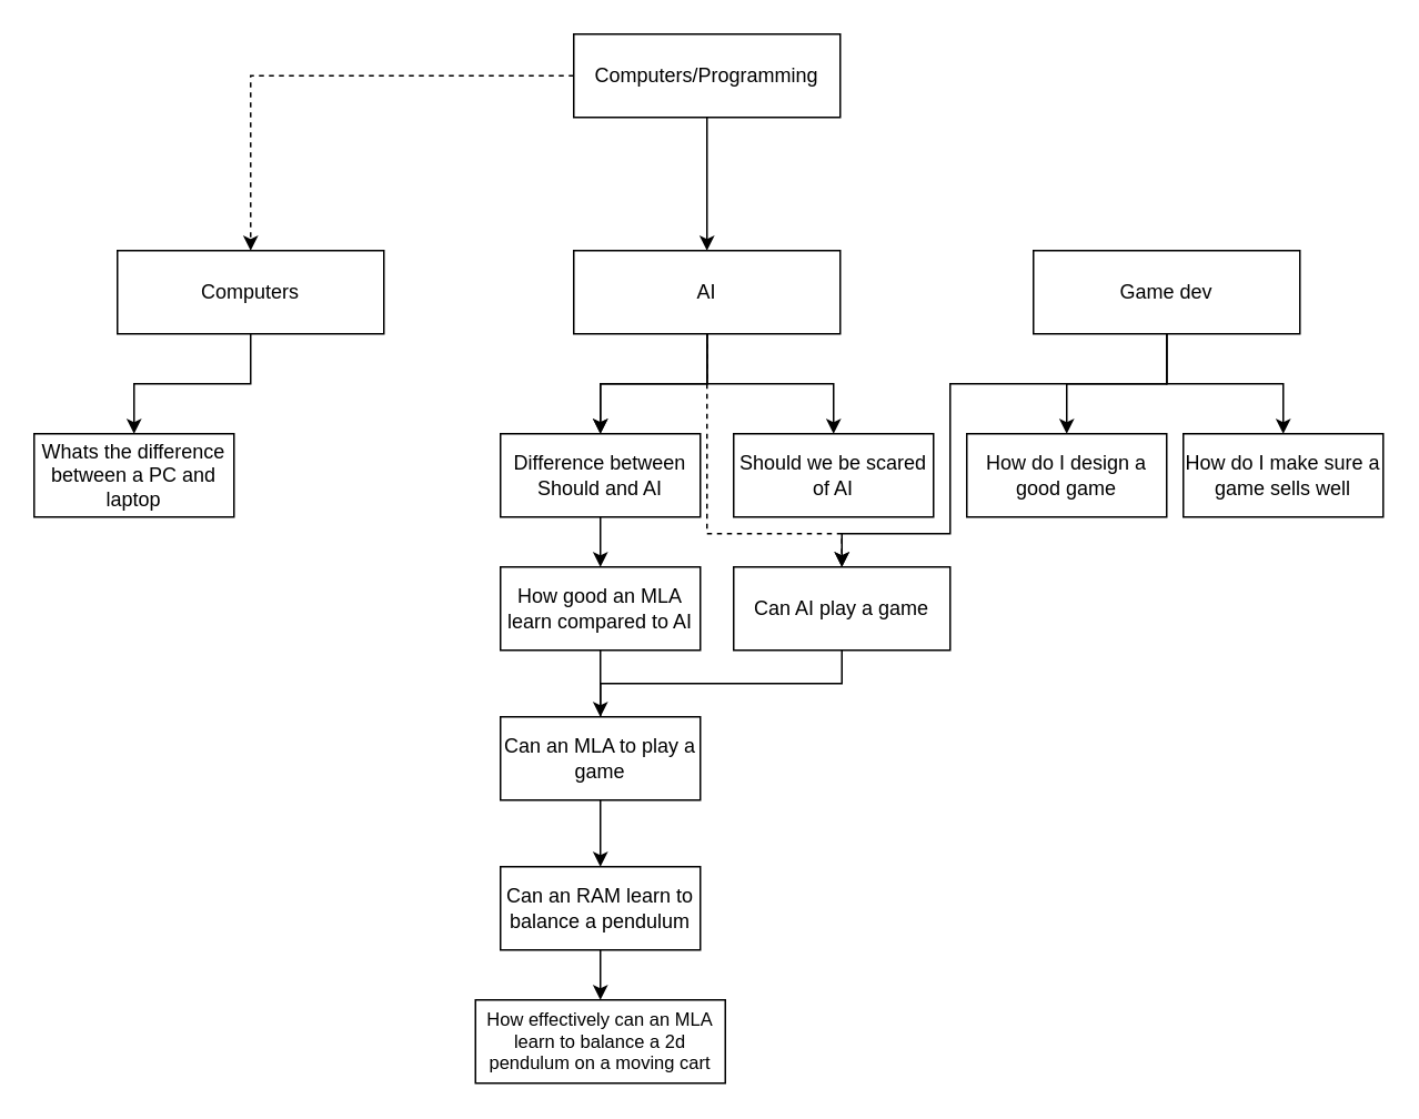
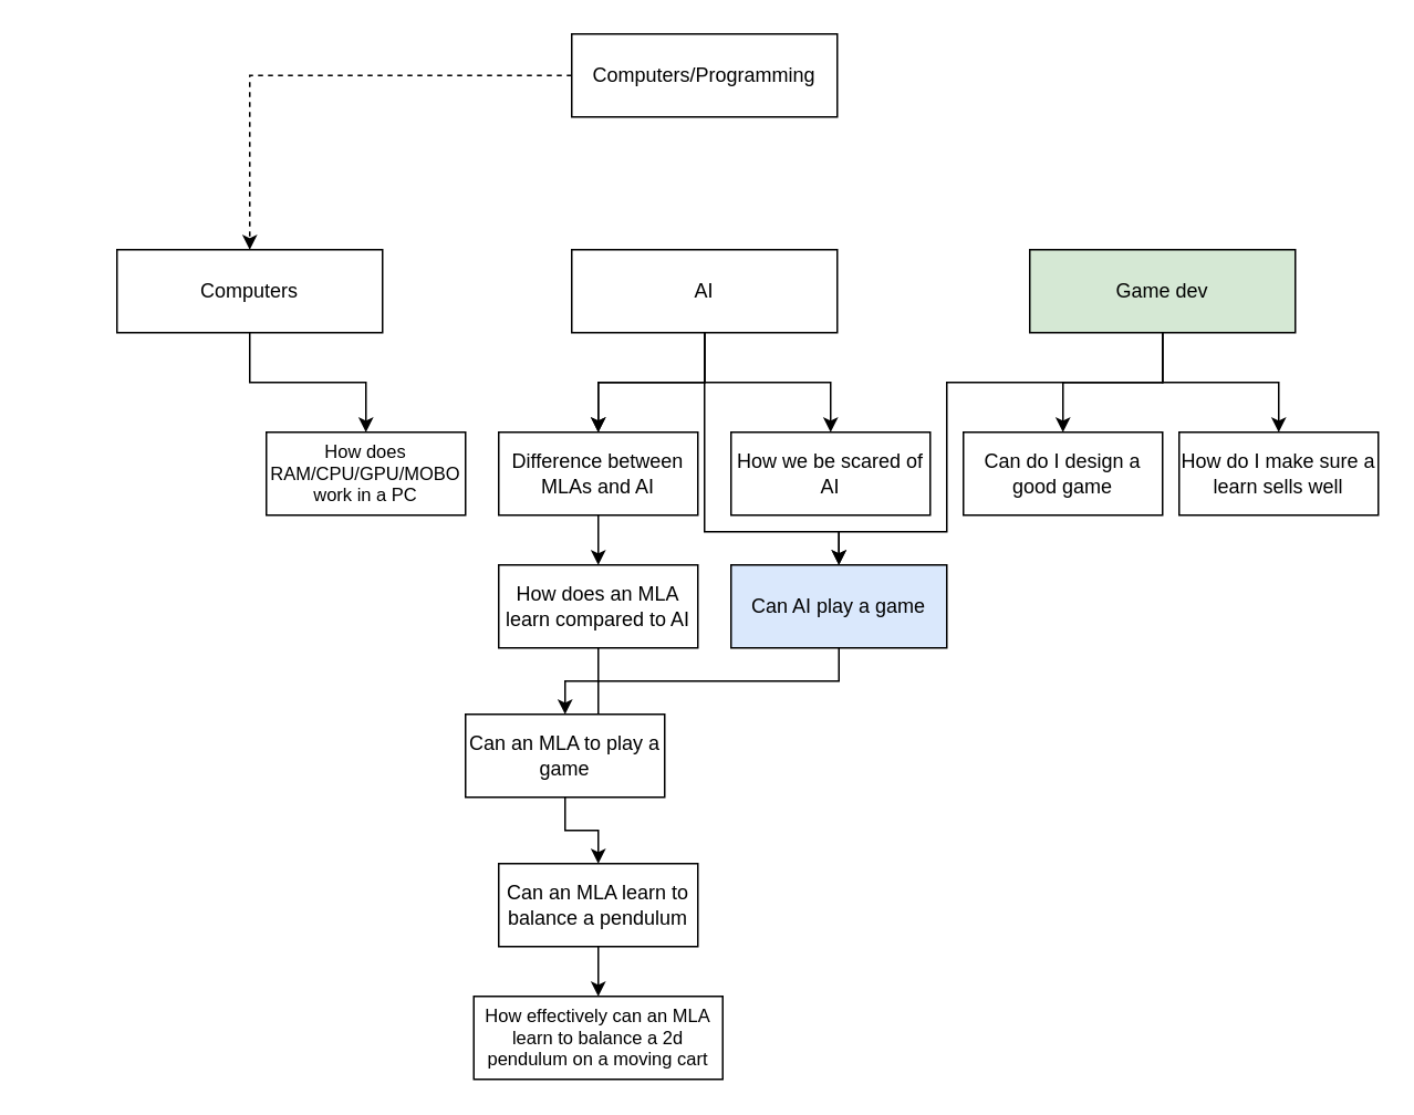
- <mxCell id="3" value="" style="edgeStyle=orthogonalEdgeStyle;rounded=0;orthogonalLoop=1;jettySize=auto;html=1;" edge="1" parent="1" source="4" target="12"><mxGeometry relative="1" as="geometry" /></mxCell>
- <mxCell id="16" value="Game dev" style="rounded=0;whiteSpace=wrap;html=1;" vertex="1" parent="1"><mxGeometry x="620" y="150" width="160" height="50" as="geometry" /></mxCell>
+ <mxCell id="16" value="Game dev" style="rounded=0;whiteSpace=wrap;html=1;fillColor=#d5e8d4;" vertex="1" parent="1"><mxGeometry x="620" y="150" width="160" height="50" as="geometry" /></mxCell>
- <mxCell id="6" style="edgeStyle=orthogonalEdgeStyle;rounded=0;orthogonalLoop=1;jettySize=auto;html=1;" edge="1" parent="1" source="7" target="18"><mxGeometry relative="1" as="geometry" /></mxCell>
+ <mxCell id="5" value="" style="edgeStyle=orthogonalEdgeStyle;rounded=0;orthogonalLoop=1;jettySize=auto;html=1;" edge="1" parent="1" source="7" target="17"><mxGeometry relative="1" as="geometry" /></mxCell>
- <mxCell id="18" value="Whats the difference between a PC and laptop" style="rounded=0;whiteSpace=wrap;html=1;" vertex="1" parent="1"><mxGeometry x="20" y="260" width="120" height="50" as="geometry" /></mxCell>
+ <mxCell id="17" value="How does RAM/CPU/GPU/MOBO work in a PC" style="rounded=0;whiteSpace=wrap;html=1;fontSize=11;" vertex="1" parent="1"><mxGeometry x="160" y="260" width="120" height="50" as="geometry" /></mxCell>
- <mxCell id="20" value="Difference between Should and AI" style="rounded=0;whiteSpace=wrap;html=1;" vertex="1" parent="1"><mxGeometry x="300" y="260" width="120" height="50" as="geometry" /></mxCell>
+ <mxCell id="20" value="Difference between MLAs and AI" style="rounded=0;whiteSpace=wrap;html=1;" vertex="1" parent="1"><mxGeometry x="300" y="260" width="120" height="50" as="geometry" /></mxCell>
- <mxCell id="21" value="Should we be scared of AI" style="rounded=0;whiteSpace=wrap;html=1;" vertex="1" parent="1"><mxGeometry x="440" y="260" width="120" height="50" as="geometry" /></mxCell>
+ <mxCell id="21" value="How we be scared of AI" style="rounded=0;whiteSpace=wrap;html=1;" vertex="1" parent="1"><mxGeometry x="440" y="260" width="120" height="50" as="geometry" /></mxCell>
- <mxCell id="23" value="How do I design a good game" style="rounded=0;whiteSpace=wrap;html=1;" vertex="1" parent="1"><mxGeometry x="580" y="260" width="120" height="50" as="geometry" /></mxCell>
+ <mxCell id="23" value="Can do I design a good game" style="rounded=0;whiteSpace=wrap;html=1;" vertex="1" parent="1"><mxGeometry x="580" y="260" width="120" height="50" as="geometry" /></mxCell>
- <mxCell id="22" value="How do I make sure a game sells well" style="rounded=0;whiteSpace=wrap;html=1;" vertex="1" parent="1"><mxGeometry x="710" y="260" width="120" height="50" as="geometry" /></mxCell>
+ <mxCell id="22" value="How do I make sure a learn sells well" style="rounded=0;whiteSpace=wrap;html=1;" vertex="1" parent="1"><mxGeometry x="710" y="260" width="120" height="50" as="geometry" /></mxCell>
- <mxCell id="11" style="edgeStyle=orthogonalEdgeStyle;rounded=0;orthogonalLoop=1;jettySize=auto;html=1;entryX=0.5;entryY=0;entryDx=0;entryDy=0;dashed=1;" edge="1" parent="1" source="12" target="25"><mxGeometry relative="1" as="geometry"><Array as="points"><mxPoint x="424" y="320" /><mxPoint x="505" y="320" /></Array></mxGeometry></mxCell>
+ <mxCell id="11" style="edgeStyle=orthogonalEdgeStyle;rounded=0;orthogonalLoop=1;jettySize=auto;html=1;entryX=0.5;entryY=0;entryDx=0;entryDy=0;" edge="1" parent="1" source="12" target="25"><mxGeometry relative="1" as="geometry"><Array as="points"><mxPoint x="424" y="320" /><mxPoint x="505" y="320" /></Array></mxGeometry></mxCell>
- <mxCell id="27" value="How good an MLA learn compared to AI" style="rounded=0;whiteSpace=wrap;html=1;" vertex="1" parent="1"><mxGeometry x="300" y="340" width="120" height="50" as="geometry" /></mxCell>
+ <mxCell id="27" value="How does an MLA learn compared to AI" style="rounded=0;whiteSpace=wrap;html=1;" vertex="1" parent="1"><mxGeometry x="300" y="340" width="120" height="50" as="geometry" /></mxCell>
- <mxCell id="25" value="Can AI play a game" style="rounded=0;whiteSpace=wrap;html=1;" vertex="1" parent="1"><mxGeometry x="440" y="340" width="130" height="50" as="geometry" /></mxCell>
+ <mxCell id="25" value="Can AI play a game" style="rounded=0;whiteSpace=wrap;html=1;fillColor=#dae8fc;" vertex="1" parent="1"><mxGeometry x="440" y="340" width="130" height="50" as="geometry" /></mxCell>
- <mxCell id="29" value="Can an MLA to play a game" style="rounded=0;whiteSpace=wrap;html=1;" vertex="1" parent="1"><mxGeometry x="300" y="430" width="120" height="50" as="geometry" /></mxCell>
+ <mxCell id="29" value="Can an MLA to play a game" style="rounded=0;whiteSpace=wrap;html=1;" vertex="1" parent="1"><mxGeometry x="280" y="430" width="120" height="50" as="geometry" /></mxCell>
- <mxCell id="31" value="Can an RAM learn to balance a pendulum" style="rounded=0;whiteSpace=wrap;html=1;" vertex="1" parent="1"><mxGeometry x="300" y="520" width="120" height="50" as="geometry" /></mxCell>
+ <mxCell id="31" value="Can an MLA learn to balance a pendulum" style="rounded=0;whiteSpace=wrap;html=1;" vertex="1" parent="1"><mxGeometry x="300" y="520" width="120" height="50" as="geometry" /></mxCell>
